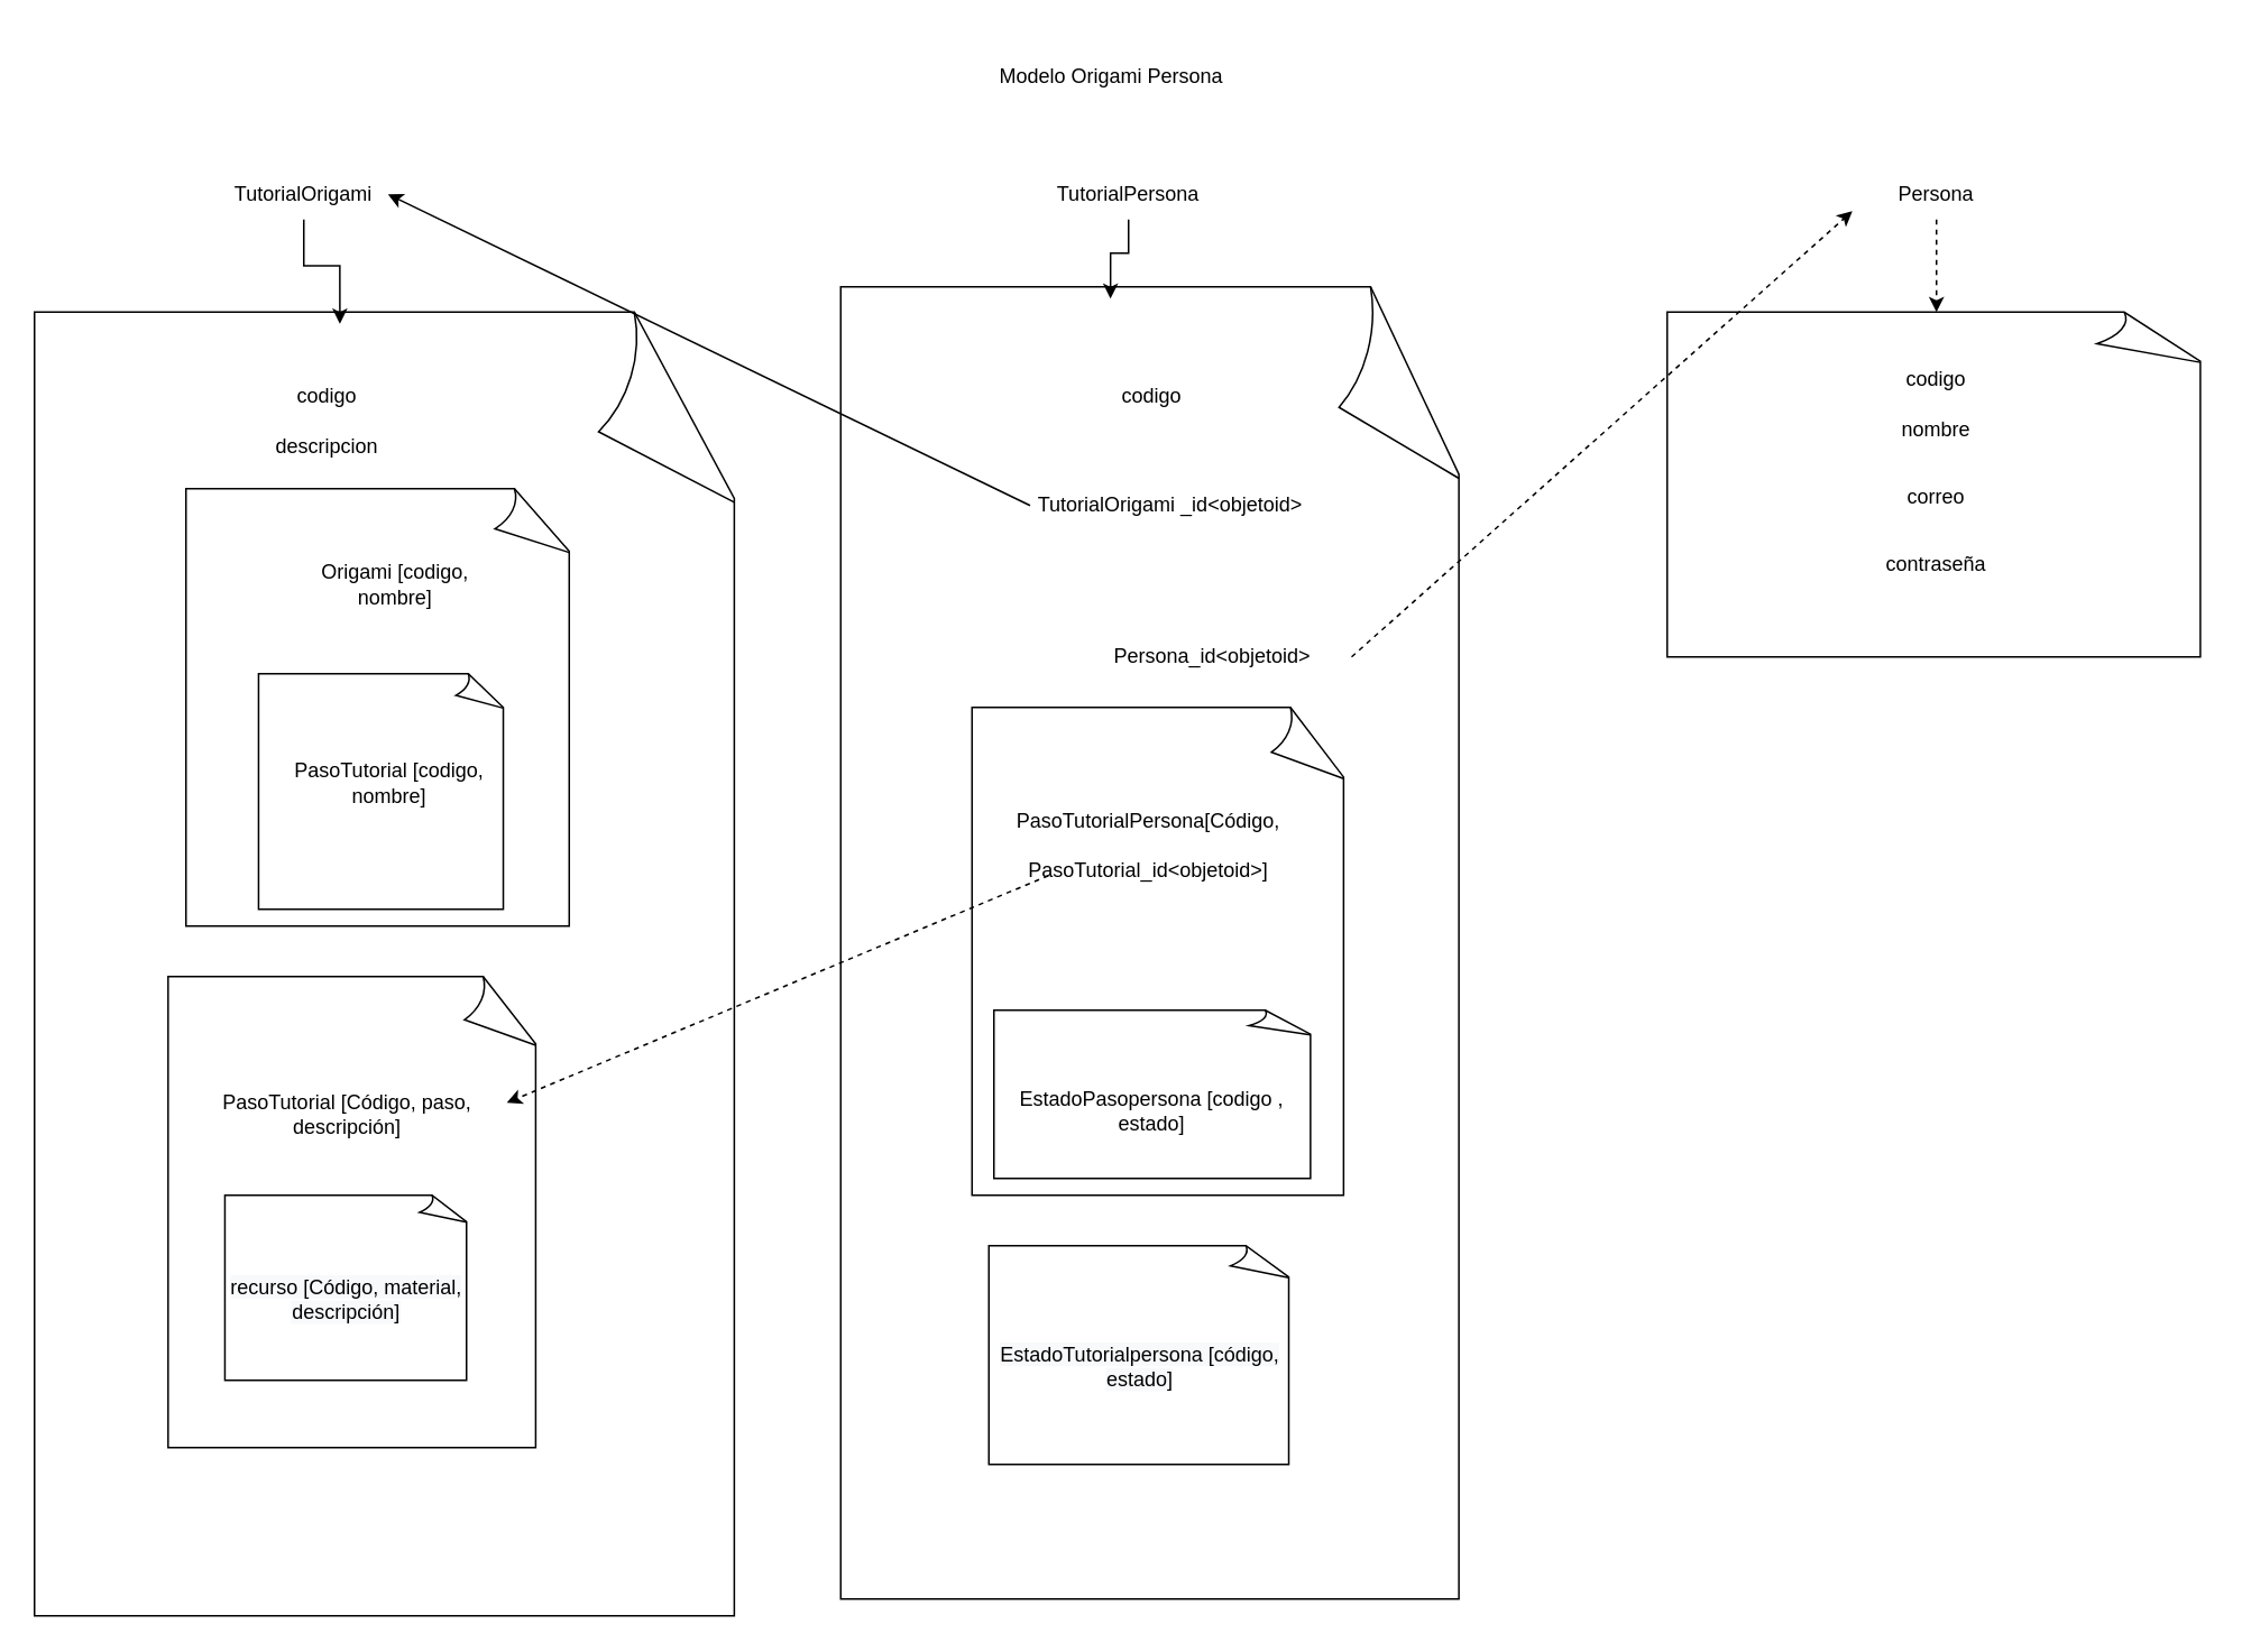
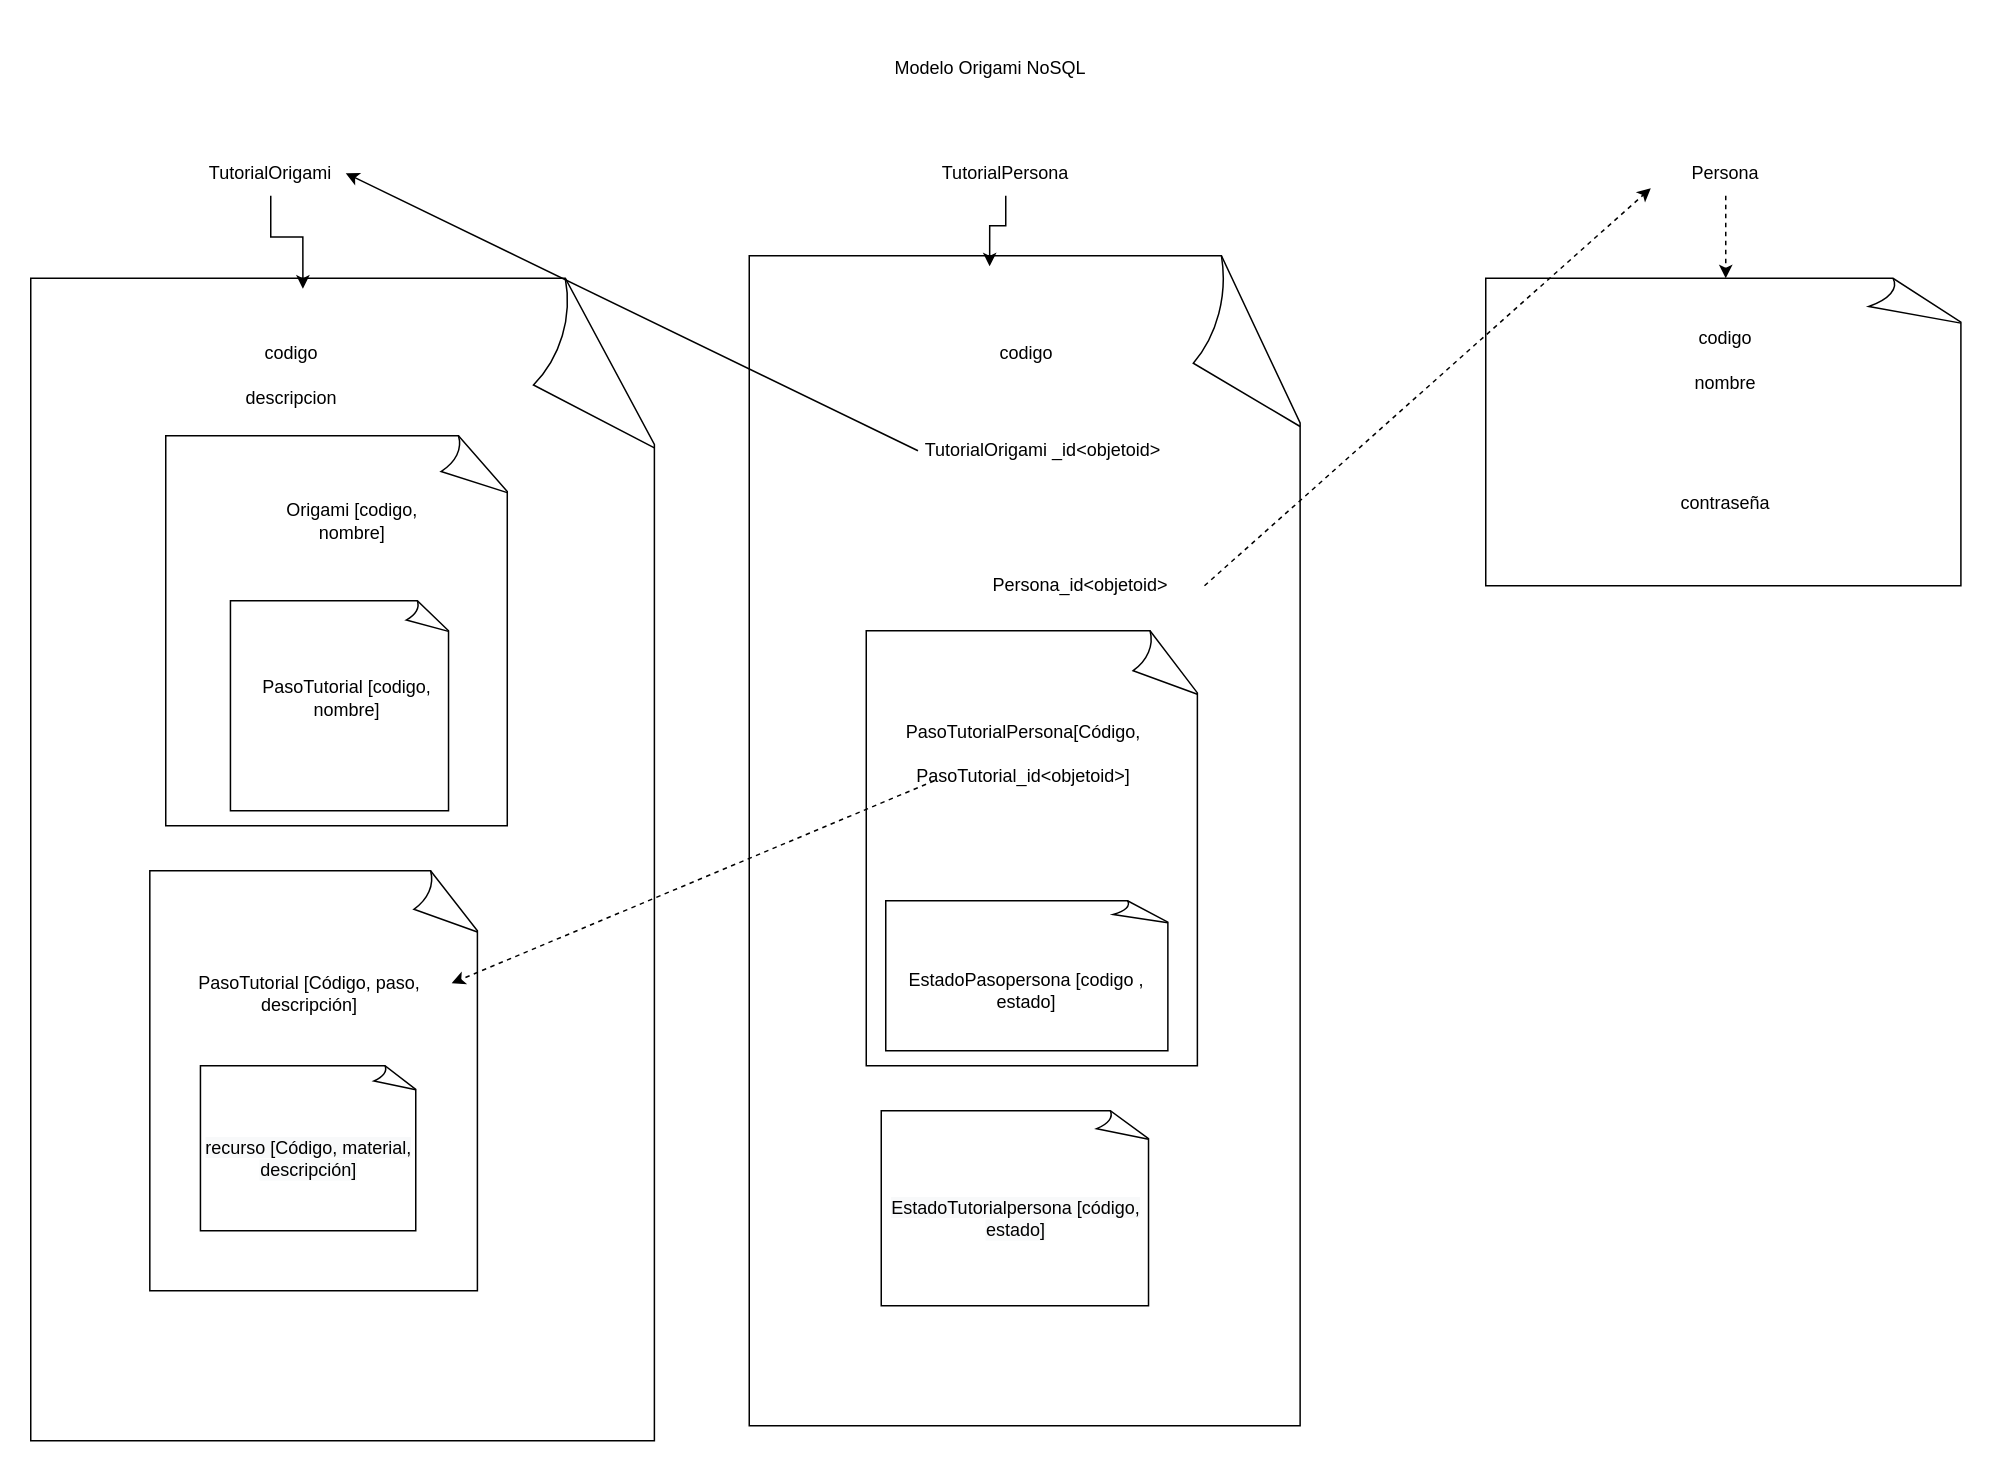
- <mxCell id="35" value="Modelo Origami Persona" style="text;html=1;strokeColor=none;fillColor=none;align=center;verticalAlign=middle;whiteSpace=wrap;rounded=0;" vertex="1" parent="1"><mxGeometry x="510" y="20" width="300" height="50" as="geometry" /></mxCell>
+ <mxCell id="35" value="Modelo Origami NoSQL" style="text;html=1;strokeColor=none;fillColor=none;align=center;verticalAlign=middle;whiteSpace=wrap;rounded=0;" vertex="1" parent="1"><mxGeometry x="510" y="20" width="300" height="50" as="geometry" /></mxCell>
- <mxCell id="26" value="correo" style="text;html=1;strokeColor=none;fillColor=none;align=center;verticalAlign=middle;whiteSpace=wrap;rounded=0;" vertex="1" parent="1"><mxGeometry x="1100" y="280" width="100" height="30" as="geometry" /></mxCell>
